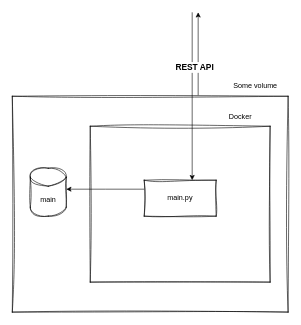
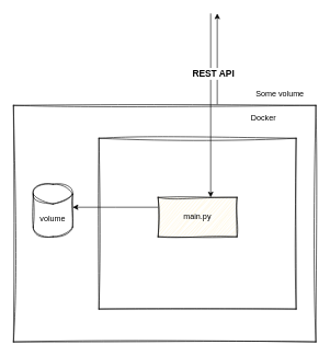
- <mxCell id="8" value="&lt;div&gt;Docker&lt;/div&gt;" style="text;html=1;align=center;verticalAlign=middle;resizable=0;points=[];autosize=1;strokeColor=none;fillColor=none;" vertex="1" parent="1"><mxGeometry x="370" y="180" width="60" height="30" as="geometry" /></mxCell>
+ <mxCell id="8" value="&lt;div&gt;Docker&lt;/div&gt;" style="text;html=1;align=center;verticalAlign=middle;resizable=0;points=[];autosize=1;strokeColor=none;fillColor=none;" vertex="1" parent="1"><mxGeometry x="370" y="165" width="60" height="30" as="geometry" /></mxCell>
- <mxCell id="6" value="&lt;div&gt;main.py&lt;/div&gt;" style="rounded=0;whiteSpace=wrap;html=1;sketch=1;curveFitting=1;jiggle=2;" vertex="1" parent="1"><mxGeometry x="240" y="300" width="120" height="60" as="geometry" /></mxCell>
+ <mxCell id="6" value="&lt;div&gt;main.py&lt;/div&gt;" style="rounded=0;whiteSpace=wrap;html=1;sketch=1;curveFitting=1;jiggle=2;fillColor=#fff2cc;" vertex="1" parent="1"><mxGeometry x="240" y="300" width="120" height="60" as="geometry" /></mxCell>
- <mxCell id="5" value="main" style="shape=cylinder3;whiteSpace=wrap;html=1;boundedLbl=1;backgroundOutline=1;size=15;sketch=1;curveFitting=1;jiggle=2;" vertex="1" parent="1"><mxGeometry x="50" y="280" width="60" height="80" as="geometry" /></mxCell>
+ <mxCell id="5" value="volume" style="shape=cylinder3;whiteSpace=wrap;html=1;boundedLbl=1;backgroundOutline=1;size=15;sketch=1;curveFitting=1;jiggle=2;" vertex="1" parent="1"><mxGeometry x="50" y="280" width="60" height="80" as="geometry" /></mxCell>
